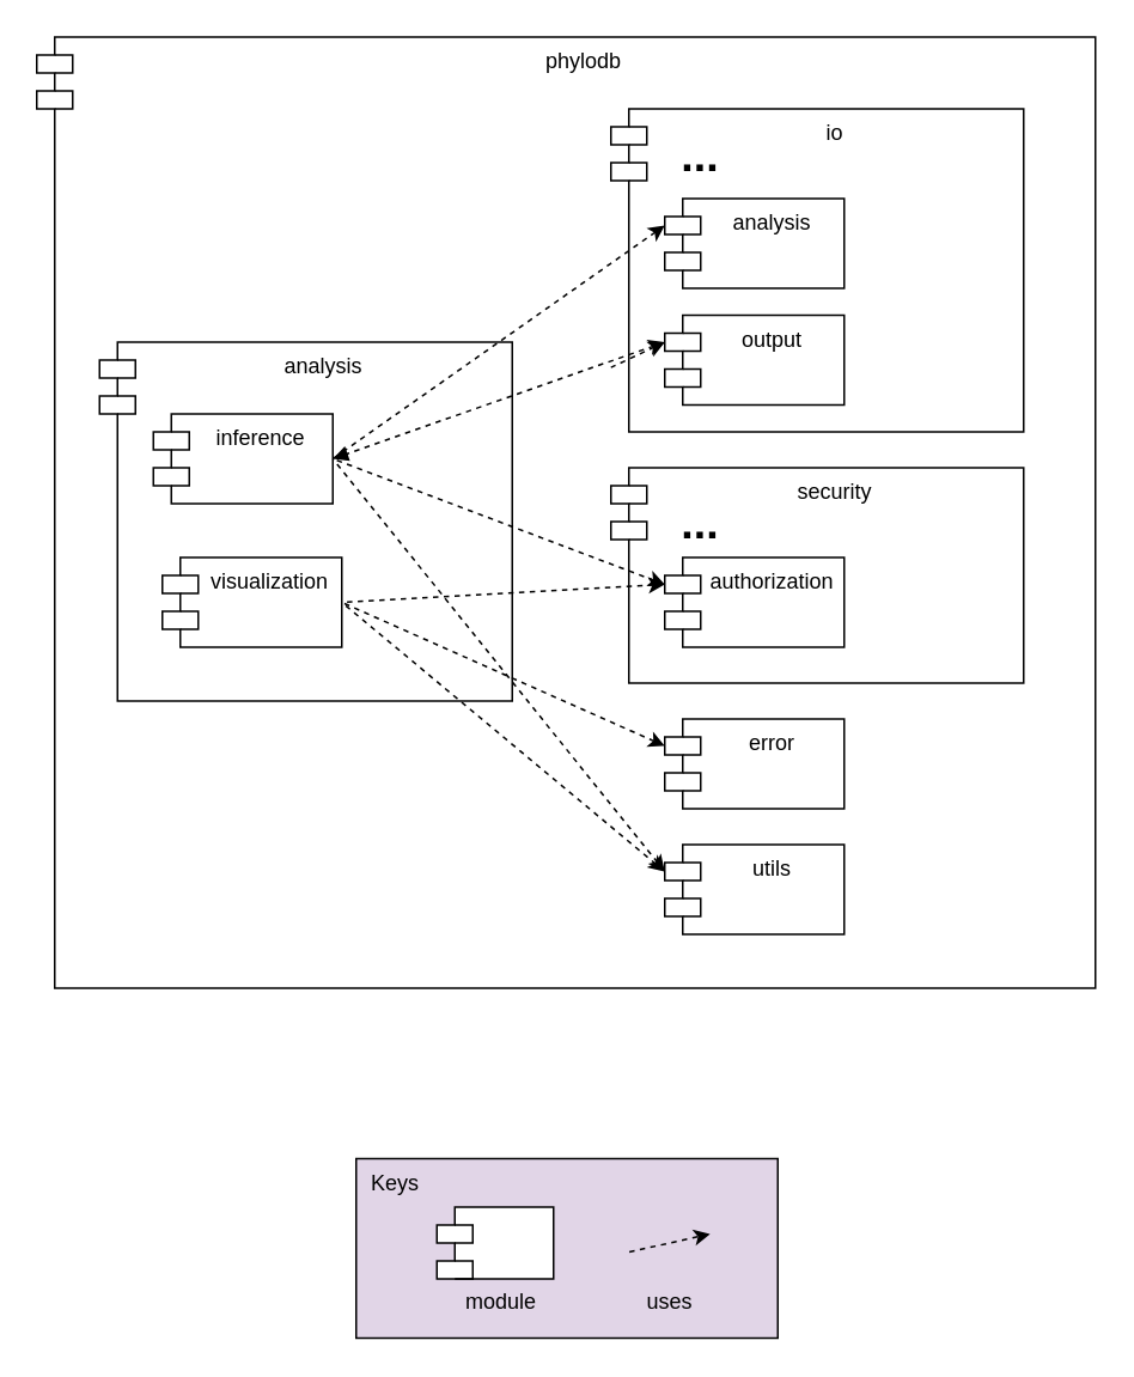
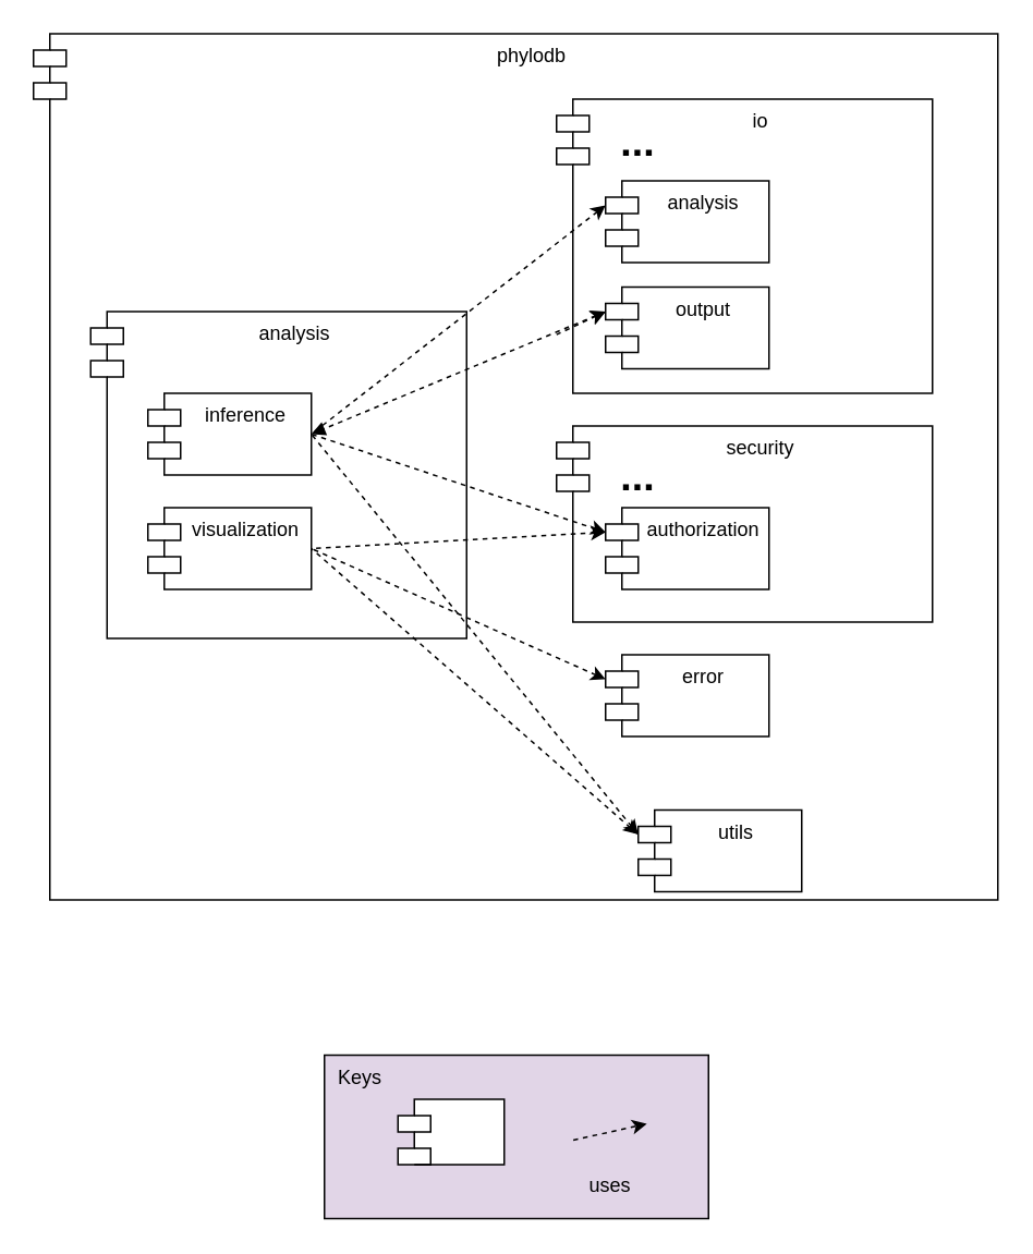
- <mxCell id="7" value="inference" style="shape=module;align=left;spacingLeft=20;align=center;verticalAlign=top;" parent="1" vertex="1"><mxGeometry x="85" y="230" width="100" height="50" as="geometry" /></mxCell>
+ <mxCell id="7" value="inference" style="shape=module;align=left;spacingLeft=20;align=center;verticalAlign=top;" parent="1" vertex="1"><mxGeometry x="90" y="240" width="100" height="50" as="geometry" /></mxCell>
- <mxCell id="6" value="utils" style="shape=module;align=left;spacingLeft=20;align=center;verticalAlign=top;" parent="1" vertex="1"><mxGeometry x="370" y="470" width="100" height="50" as="geometry" /></mxCell>
+ <mxCell id="6" value="utils" style="shape=module;align=left;spacingLeft=20;align=center;verticalAlign=top;" parent="1" vertex="1"><mxGeometry x="390" y="495" width="100" height="50" as="geometry" /></mxCell>
- <mxCell id="29" value="module" style="text;html=1;strokeColor=none;fillColor=none;align=center;verticalAlign=middle;whiteSpace=wrap;rounded=0;" vertex="1" parent="24"><mxGeometry x="50.5" y="70" width="59.5" height="20" as="geometry" /></mxCell>
